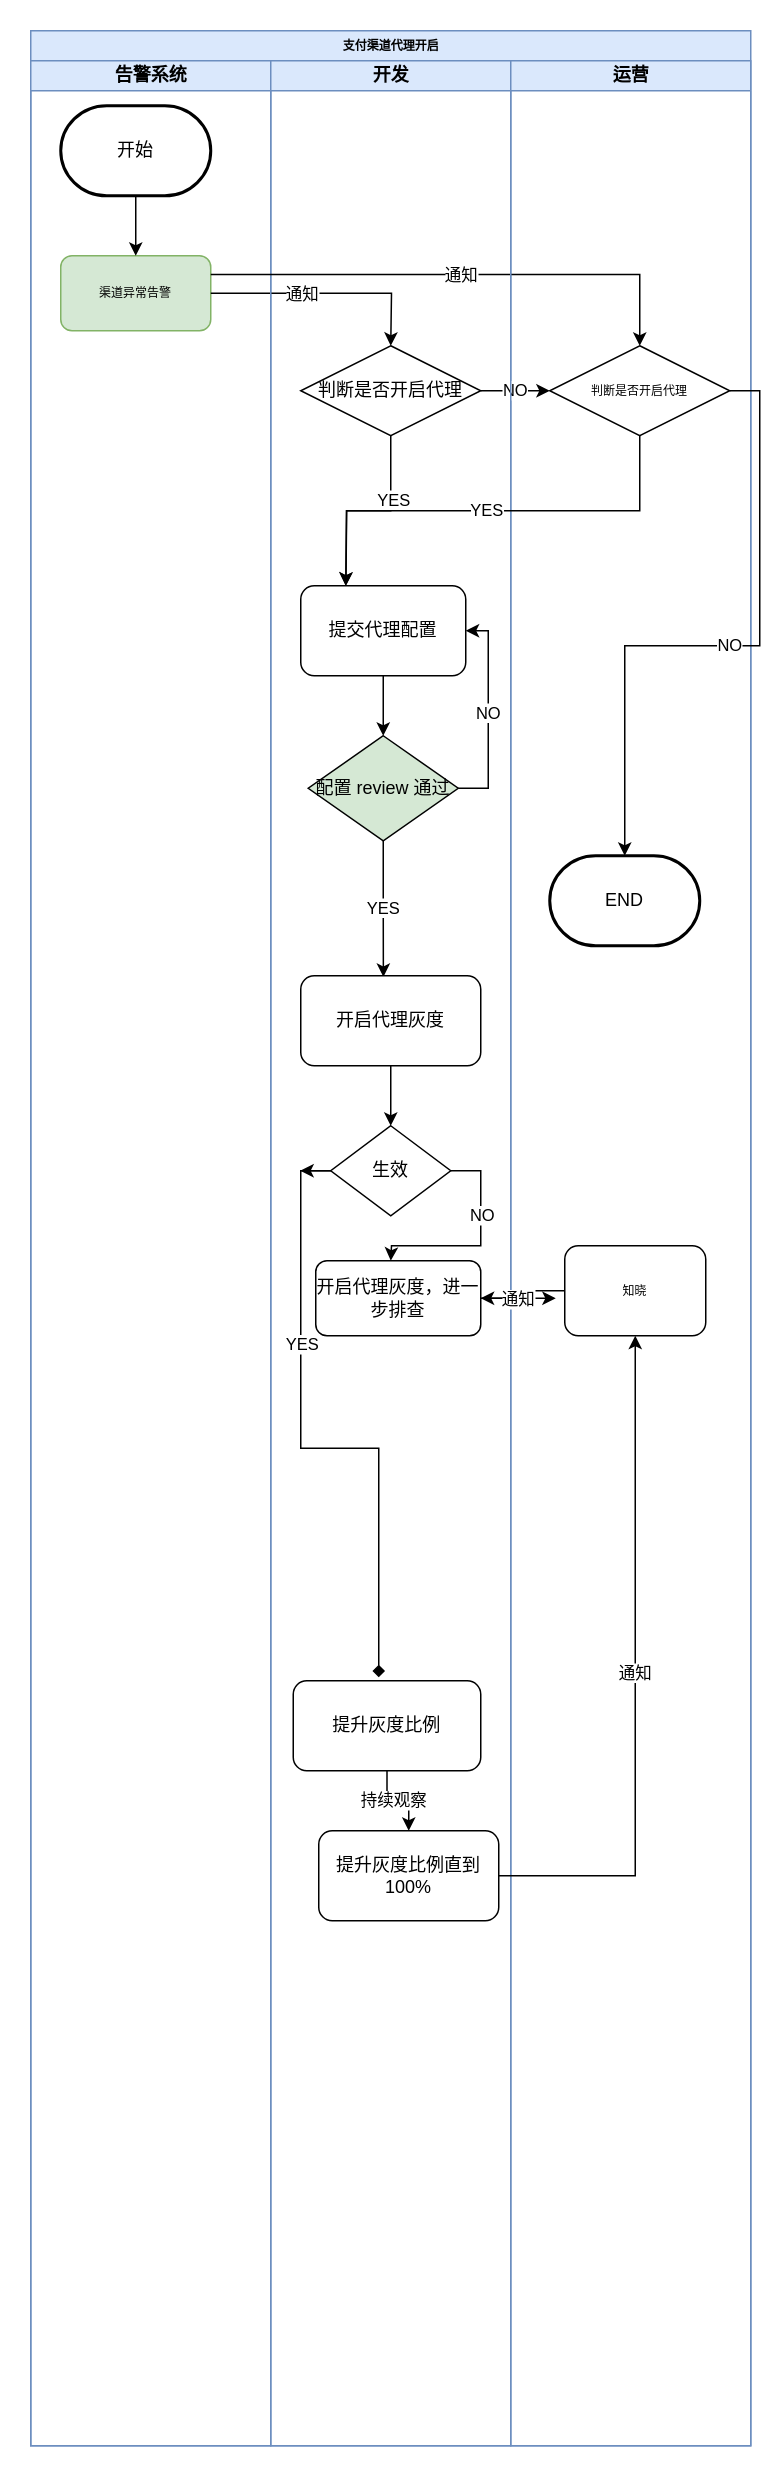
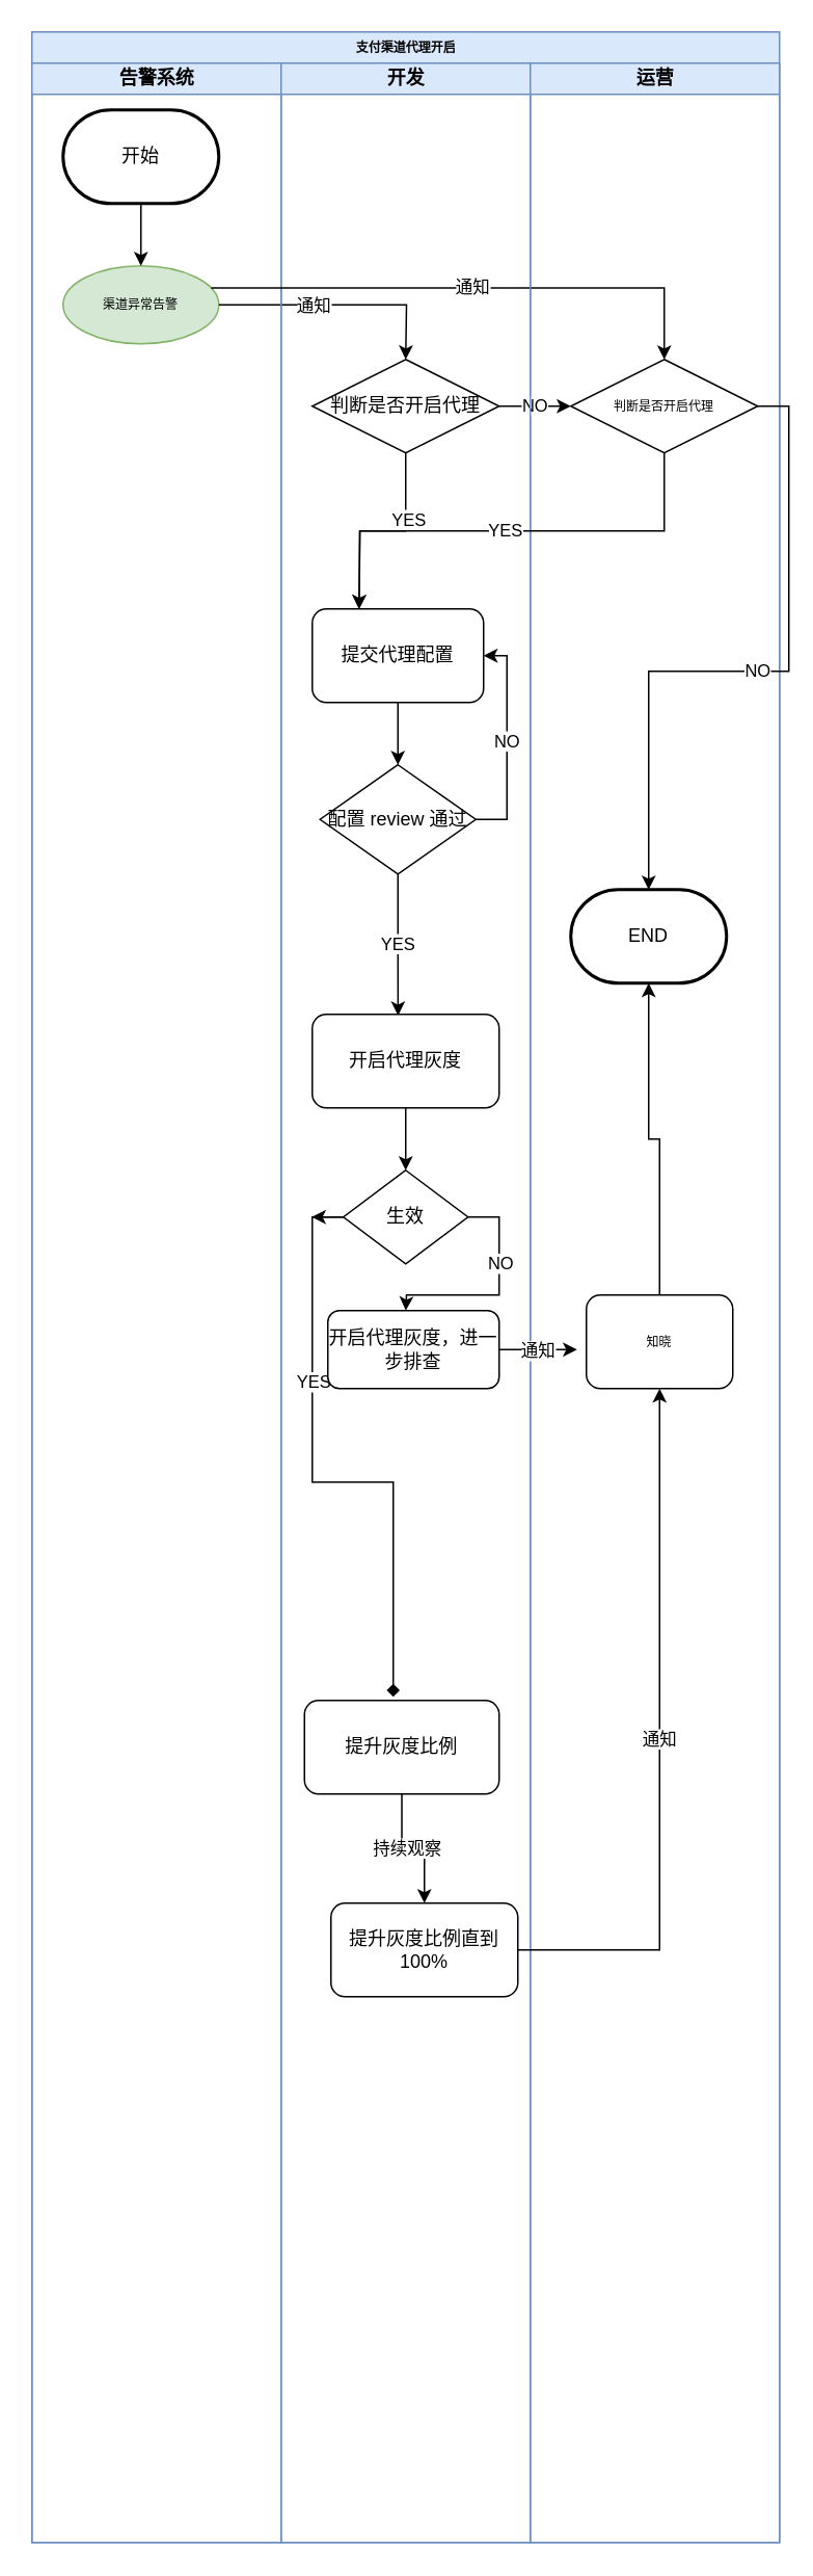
- <mxCell id="4" value="渠道异常告警" style="rounded=1;whiteSpace=wrap;html=1;shadow=0;labelBackgroundColor=none;strokeWidth=1;fontFamily=Verdana;fontSize=8;align=center;fillColor=#d5e8d4;strokeColor=#82b366;" parent="3" vertex="1"><mxGeometry x="20" y="130" width="100" height="50" as="geometry" /></mxCell>
+ <mxCell id="4" value="渠道异常告警" style="ellipse;whiteSpace=wrap;html=1;shadow=0;labelBackgroundColor=none;strokeWidth=1;fontFamily=Verdana;fontSize=8;align=center;fillColor=#d5e8d4;strokeColor=#82b366;" parent="3" vertex="1"><mxGeometry x="20" y="130" width="100" height="50" as="geometry" /></mxCell>
- <mxCell id="15" value="配置 review 通过" style="rhombus;whiteSpace=wrap;html=1;fillColor=#d5e8d4;" vertex="1" parent="9"><mxGeometry x="25" y="450" width="100" height="70" as="geometry" /></mxCell>
+ <mxCell id="15" value="配置 review 通过" style="rhombus;whiteSpace=wrap;html=1;" vertex="1" parent="9"><mxGeometry x="25" y="450" width="100" height="70" as="geometry" /></mxCell>
- <mxCell id="33" style="edgeStyle=orthogonalEdgeStyle;rounded=0;orthogonalLoop=1;jettySize=auto;html=1;shadow=0;" edge="1" parent="30" source="34" target="24"><mxGeometry relative="1" as="geometry" /></mxCell>
+ <mxCell id="33" style="edgeStyle=orthogonalEdgeStyle;rounded=0;orthogonalLoop=1;jettySize=auto;html=1;entryX=0.5;entryY=1;entryDx=0;entryDy=0;entryPerimeter=0;shadow=0;" edge="1" parent="30" source="34" target="35"><mxGeometry relative="1" as="geometry" /></mxCell>
- <mxCell id="23" value="提升灰度比例" style="rounded=1;whiteSpace=wrap;html=1;" vertex="1" parent="9"><mxGeometry x="15" y="1080" width="125" height="60" as="geometry" /></mxCell>
+ <mxCell id="23" value="提升灰度比例" style="rounded=1;whiteSpace=wrap;html=1;" vertex="1" parent="9"><mxGeometry x="15" y="1050" width="125" height="60" as="geometry" /></mxCell>
